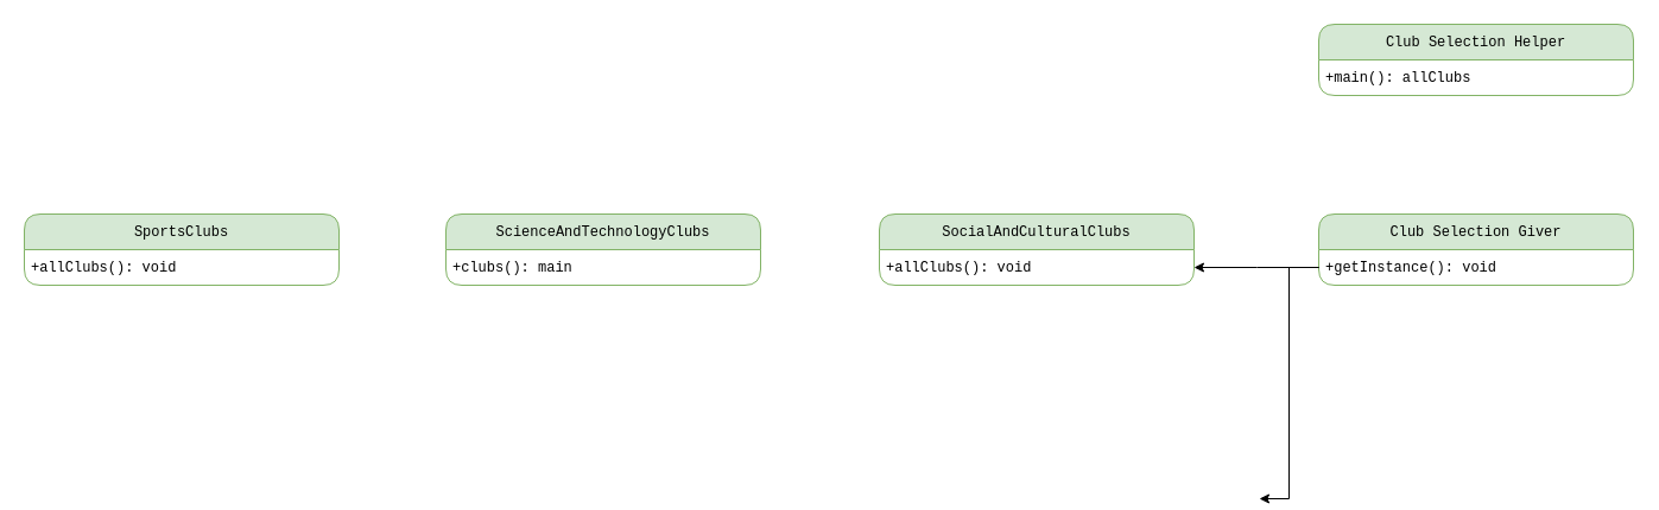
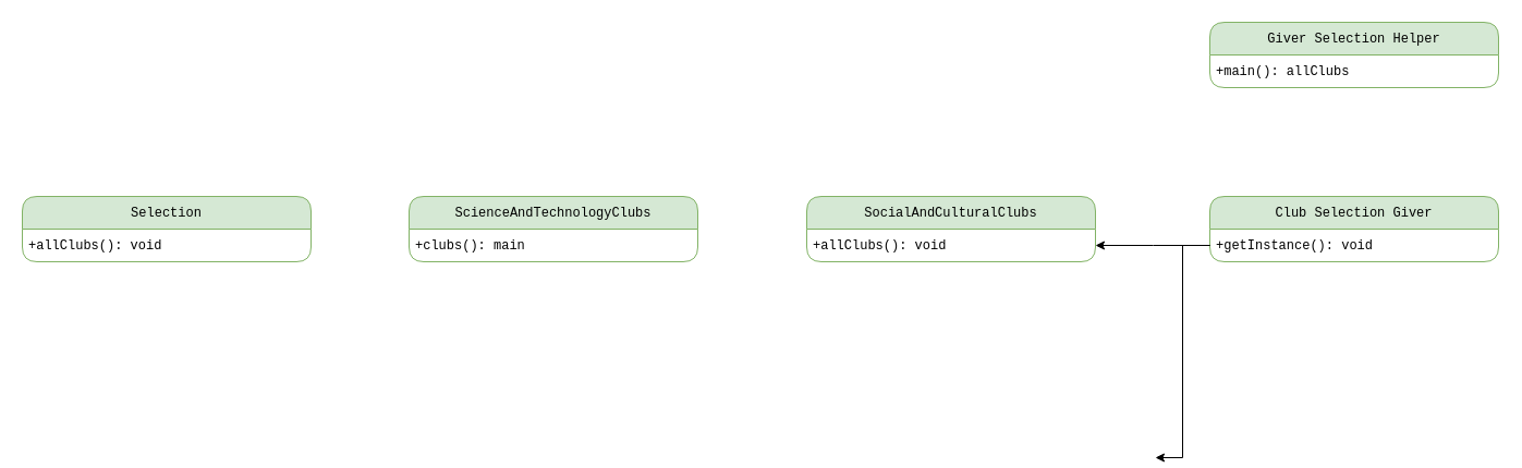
- <mxCell id="5" value="&lt;font face=&quot;Courier New&quot;&gt;Club Selection Helper&lt;/font&gt;" style="swimlane;fontStyle=0;childLayout=stackLayout;horizontal=1;startSize=30;horizontalStack=0;resizeParent=1;resizeParentMax=0;resizeLast=0;collapsible=1;marginBottom=0;whiteSpace=wrap;html=1;rounded=1;fillColor=#d5e8d4;strokeColor=#82b366;" vertex="1" parent="1"><mxGeometry x="1110" y="20" width="265" height="60" as="geometry" /></mxCell>
+ <mxCell id="5" value="&lt;font face=&quot;Courier New&quot;&gt;Giver Selection Helper&lt;/font&gt;" style="swimlane;fontStyle=0;childLayout=stackLayout;horizontal=1;startSize=30;horizontalStack=0;resizeParent=1;resizeParentMax=0;resizeLast=0;collapsible=1;marginBottom=0;whiteSpace=wrap;html=1;rounded=1;fillColor=#d5e8d4;strokeColor=#82b366;" vertex="1" parent="1"><mxGeometry x="1110" y="20" width="265" height="60" as="geometry" /></mxCell>
- <mxCell id="11" value="&lt;font face=&quot;Courier New&quot;&gt;SportsClubs&lt;/font&gt;" style="swimlane;fontStyle=0;childLayout=stackLayout;horizontal=1;startSize=30;horizontalStack=0;resizeParent=1;resizeParentMax=0;resizeLast=0;collapsible=1;marginBottom=0;whiteSpace=wrap;html=1;rounded=1;fillColor=#d5e8d4;strokeColor=#82b366;" vertex="1" parent="1"><mxGeometry x="20" y="180" width="265" height="60" as="geometry" /></mxCell>
+ <mxCell id="11" value="&lt;font face=&quot;Courier New&quot;&gt;Selection&lt;/font&gt;" style="swimlane;fontStyle=0;childLayout=stackLayout;horizontal=1;startSize=30;horizontalStack=0;resizeParent=1;resizeParentMax=0;resizeLast=0;collapsible=1;marginBottom=0;whiteSpace=wrap;html=1;rounded=1;fillColor=#d5e8d4;strokeColor=#82b366;" vertex="1" parent="1"><mxGeometry x="20" y="180" width="265" height="60" as="geometry" /></mxCell>
